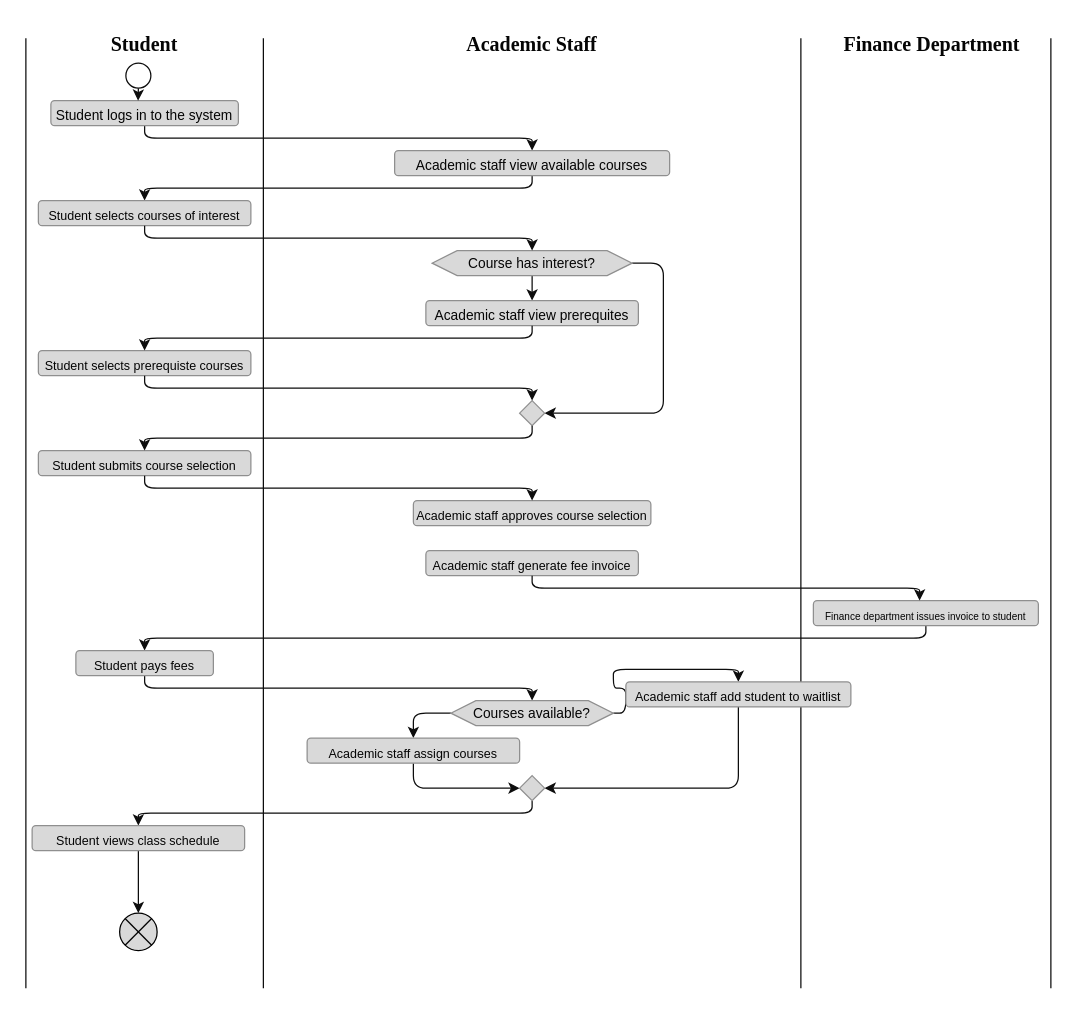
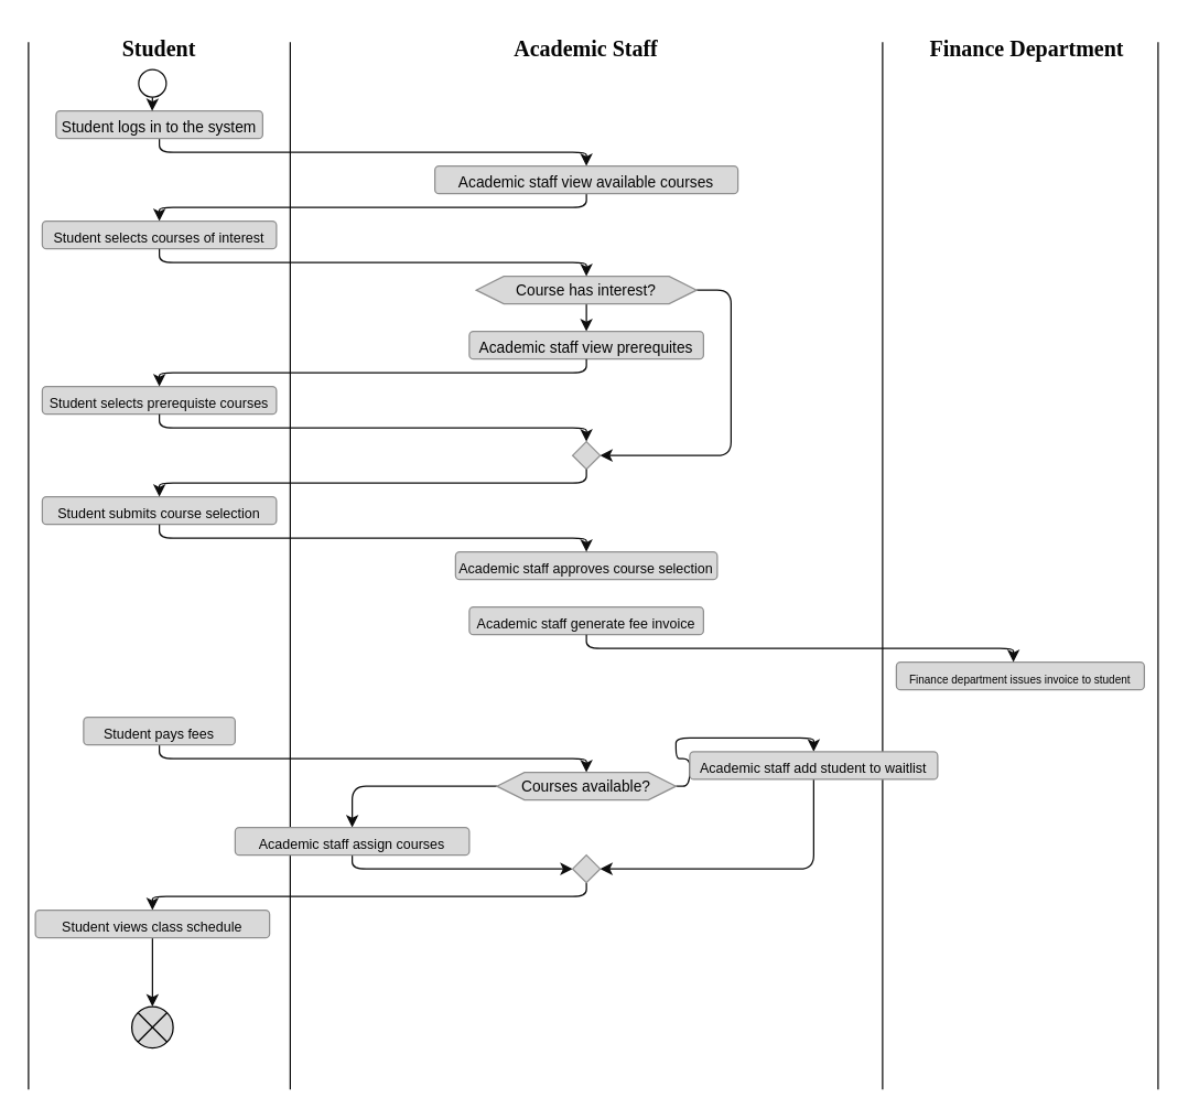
- <mxCell id="24" style="edgeStyle=orthogonalEdgeStyle;html=1;exitX=0.5;exitY=1;exitDx=0;exitDy=0;entryX=0.5;entryY=0;entryDx=0;entryDy=0;strokeColor=#0d0d0d;fontFamily=Helvetica;fontSize=8;fontColor=#050505;" parent="1" source="25" target="27" edge="1"><mxGeometry relative="1" as="geometry" /></mxCell>
- <mxCell id="33" value="&lt;font style=&quot;font-size: 10px;&quot; face=&quot;Helvetica&quot;&gt;Academic staff assign courses&lt;/font&gt;" style="rounded=1;whiteSpace=wrap;html=1;fontFamily=Garamond;fontSize=16;fillStyle=solid;fillColor=#D9D9D9;gradientColor=none;strokeColor=#8F8F8F;fontColor=#050505;" parent="1" vertex="1"><mxGeometry x="245" y="590" width="170" height="20" as="geometry" /></mxCell>
+ <mxCell id="33" value="&lt;font style=&quot;font-size: 10px;&quot; face=&quot;Helvetica&quot;&gt;Academic staff assign courses&lt;/font&gt;" style="rounded=1;whiteSpace=wrap;html=1;fontFamily=Garamond;fontSize=16;fillStyle=solid;fillColor=#D9D9D9;gradientColor=none;strokeColor=#8F8F8F;fontColor=#050505;" parent="1" vertex="1"><mxGeometry x="170" y="600" width="170" height="20" as="geometry" /></mxCell>
